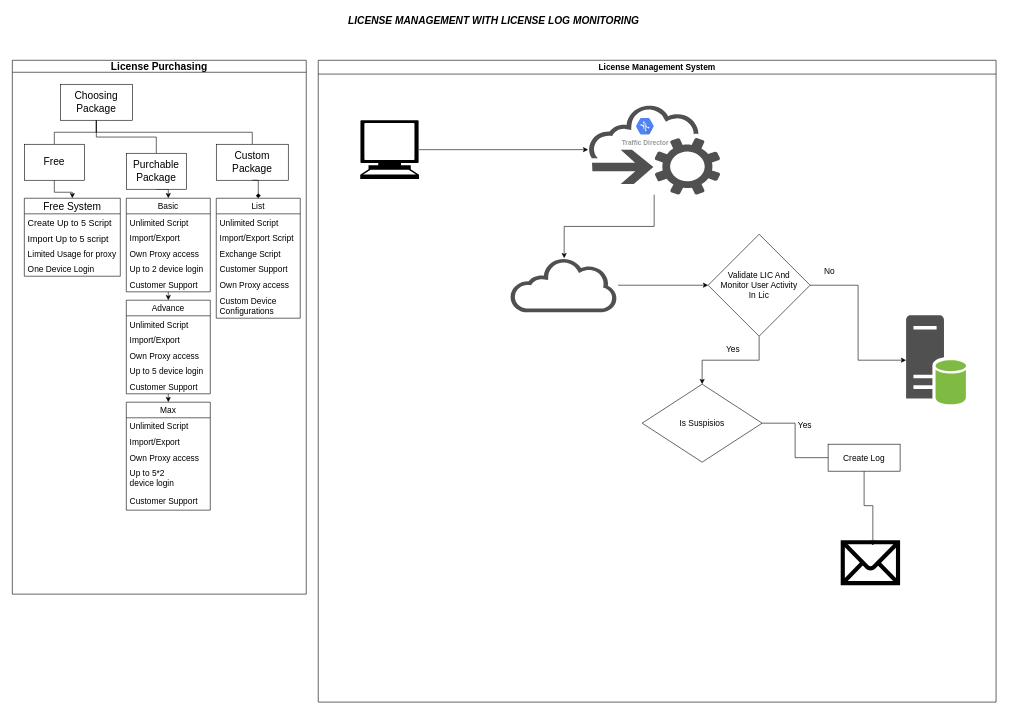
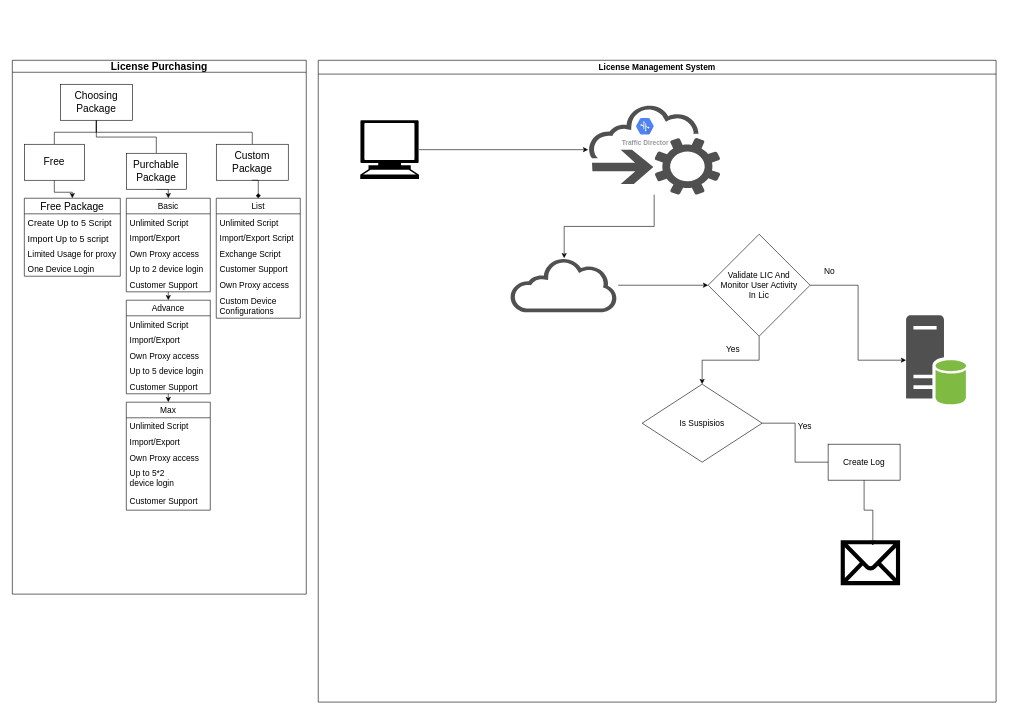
- <mxCell id="2" value="LICENSE MANAGEMENT WITH LICENSE LOG MONITORING&amp;nbsp;" style="text;html=1;strokeColor=none;fillColor=none;align=center;verticalAlign=middle;whiteSpace=wrap;rounded=0;fontStyle=3;fontSize=17;" vertex="1" parent="1"><mxGeometry x="270" y="20" width="1110" height="30" as="geometry" /></mxCell>
- <mxCell id="13" value="Free System" style="swimlane;fontStyle=0;childLayout=stackLayout;horizontal=1;startSize=26;fillColor=none;horizontalStack=0;resizeParent=1;resizeParentMax=0;resizeLast=0;collapsible=1;marginBottom=0;fontSize=17;" vertex="1" parent="3"><mxGeometry x="20" y="230" width="160" height="130" as="geometry" /></mxCell>
+ <mxCell id="13" value="Free Package" style="swimlane;fontStyle=0;childLayout=stackLayout;horizontal=1;startSize=26;fillColor=none;horizontalStack=0;resizeParent=1;resizeParentMax=0;resizeLast=0;collapsible=1;marginBottom=0;fontSize=17;" vertex="1" parent="3"><mxGeometry x="20" y="230" width="160" height="130" as="geometry" /></mxCell>
- <mxCell id="62" value="Create Log" style="whiteSpace=wrap;html=1;fontSize=14;" vertex="1" parent="46"><mxGeometry x="850" y="640" width="120" height="45" as="geometry" /></mxCell>
+ <mxCell id="62" value="Create Log" style="whiteSpace=wrap;html=1;fontSize=14;" vertex="1" parent="46"><mxGeometry x="850" y="640" width="120" height="60" as="geometry" /></mxCell>
